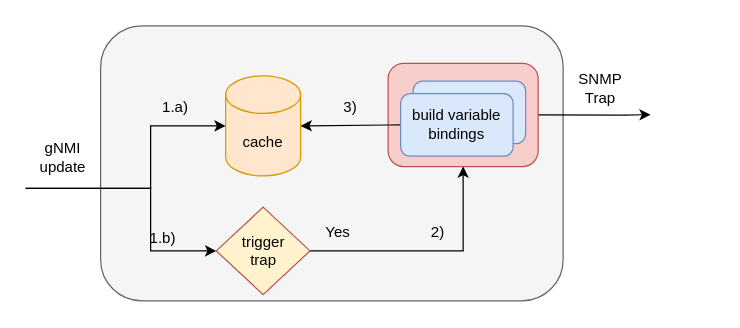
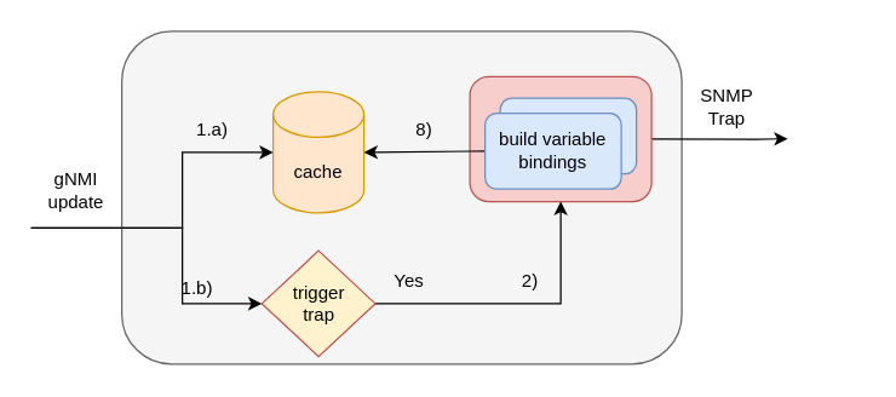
- <mxCell id="15" value="3)" style="text;html=1;strokeColor=none;fillColor=none;align=center;verticalAlign=middle;whiteSpace=wrap;rounded=0;" vertex="1" parent="1"><mxGeometry x="260" y="70" width="40" height="30" as="geometry" /></mxCell>
+ <mxCell id="15" value="8)" style="text;html=1;strokeColor=none;fillColor=none;align=center;verticalAlign=middle;whiteSpace=wrap;rounded=0;" vertex="1" parent="1"><mxGeometry x="260" y="70" width="40" height="30" as="geometry" /></mxCell>
